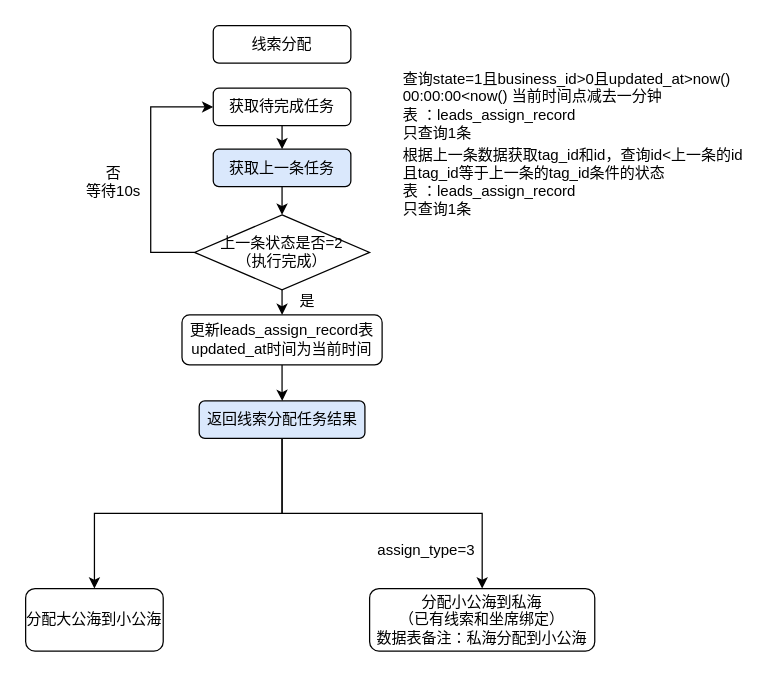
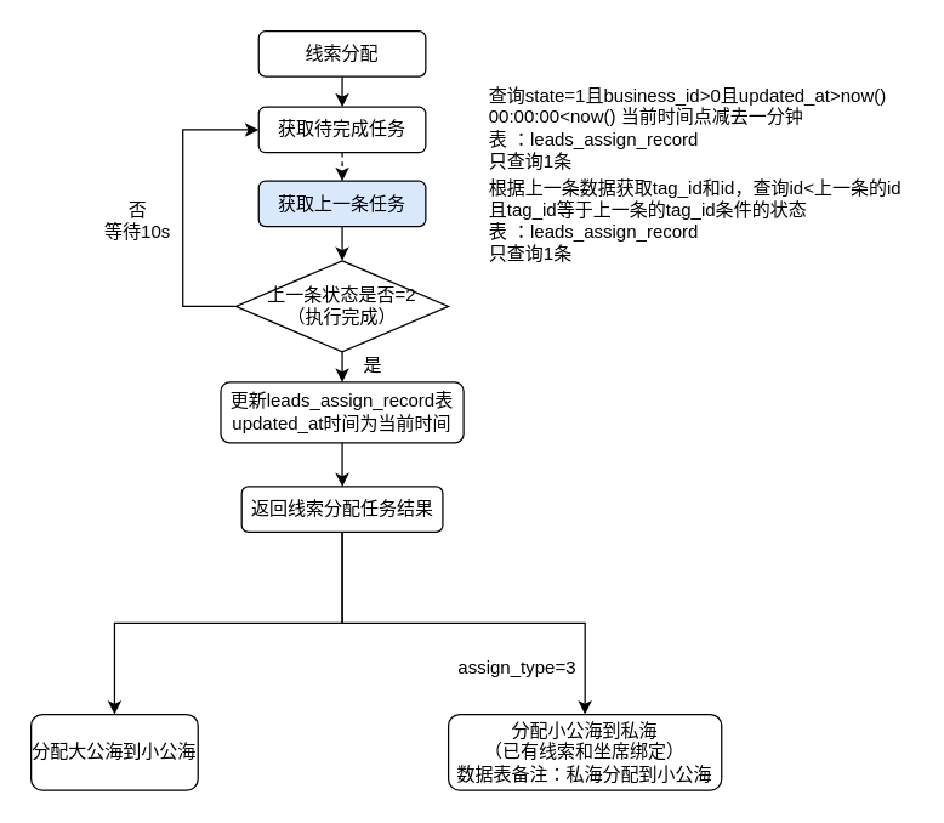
+ <mxCell id="2" style="edgeStyle=orthogonalEdgeStyle;rounded=0;orthogonalLoop=1;jettySize=auto;html=1;exitX=0.5;exitY=1;exitDx=0;exitDy=0;entryX=0.5;entryY=0;entryDx=0;entryDy=0;" parent="1" source="3" target="5" edge="1"><mxGeometry relative="1" as="geometry" /></mxCell>
- <mxCell id="4" style="edgeStyle=orthogonalEdgeStyle;rounded=0;orthogonalLoop=1;jettySize=auto;html=1;exitX=0.5;exitY=1;exitDx=0;exitDy=0;entryX=0.5;entryY=0;entryDx=0;entryDy=0;" parent="1" source="5" target="8" edge="1"><mxGeometry relative="1" as="geometry" /></mxCell>
+ <mxCell id="4" style="edgeStyle=orthogonalEdgeStyle;rounded=0;orthogonalLoop=1;jettySize=auto;html=1;exitX=0.5;exitY=1;exitDx=0;exitDy=0;entryX=0.5;entryY=0;entryDx=0;entryDy=0;dashed=1;" parent="1" source="5" target="8" edge="1"><mxGeometry relative="1" as="geometry" /></mxCell>
- <mxCell id="22" value="返回线索分配任务结果" style="rounded=1;whiteSpace=wrap;html=1;fillColor=#dae8fc;" parent="1" vertex="1"><mxGeometry x="158.75" y="320" width="132.5" height="30" as="geometry" /></mxCell>
+ <mxCell id="22" value="返回线索分配任务结果" style="rounded=1;whiteSpace=wrap;html=1;" parent="1" vertex="1"><mxGeometry x="158.75" y="320" width="132.5" height="30" as="geometry" /></mxCell>
